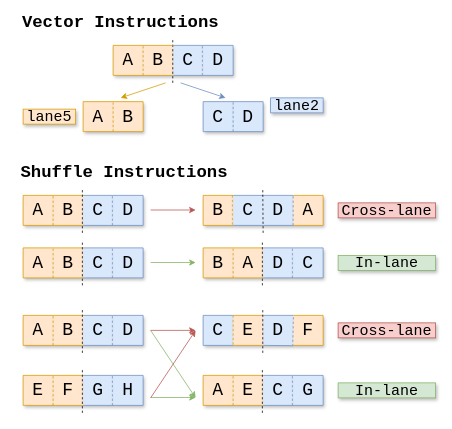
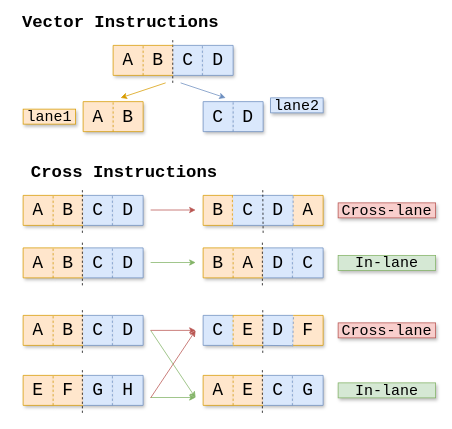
- <mxCell id="14" value="&lt;font style=&quot;font-size: 20px;&quot;&gt;lane5&lt;/font&gt;" style="text;html=1;strokeColor=#d79b00;fillColor=#ffe6cc;align=center;verticalAlign=middle;whiteSpace=wrap;rounded=0;shadow=1;glass=0;sketch=0;fontFamily=Courier New;fontSize=24;startSize=26;" vertex="1" parent="1"><mxGeometry x="30" y="145" width="70" height="20" as="geometry" /></mxCell>
+ <mxCell id="14" value="&lt;font style=&quot;font-size: 20px;&quot;&gt;lane1&lt;/font&gt;" style="text;html=1;strokeColor=#d79b00;fillColor=#ffe6cc;align=center;verticalAlign=middle;whiteSpace=wrap;rounded=0;shadow=1;glass=0;sketch=0;fontFamily=Courier New;fontSize=24;startSize=26;" vertex="1" parent="1"><mxGeometry x="30" y="145" width="70" height="20" as="geometry" /></mxCell>
- <mxCell id="122" value="&lt;font style=&quot;font-size: 23px;&quot; color=&quot;#000000&quot;&gt;&lt;b style=&quot;font-size: 23px;&quot;&gt;Shuffle Instructions&lt;/b&gt;&lt;/font&gt;" style="text;html=1;strokeColor=none;fillColor=none;align=center;verticalAlign=middle;whiteSpace=wrap;rounded=0;shadow=1;glass=0;sketch=0;fontFamily=Courier New;fontSize=23;fontColor=#9673A6;startSize=26;" vertex="1" parent="1"><mxGeometry x="20" y="220" width="290" height="20" as="geometry" /></mxCell>
+ <mxCell id="122" value="&lt;font style=&quot;font-size: 23px;&quot; color=&quot;#000000&quot;&gt;&lt;b style=&quot;font-size: 23px;&quot;&gt;Cross Instructions&lt;/b&gt;&lt;/font&gt;" style="text;html=1;strokeColor=none;fillColor=none;align=center;verticalAlign=middle;whiteSpace=wrap;rounded=0;shadow=1;glass=0;sketch=0;fontFamily=Courier New;fontSize=23;fontColor=#9673A6;startSize=26;" vertex="1" parent="1"><mxGeometry x="20" y="220" width="290" height="20" as="geometry" /></mxCell>
